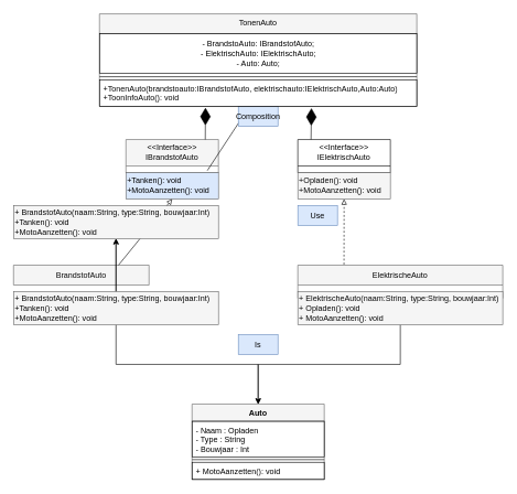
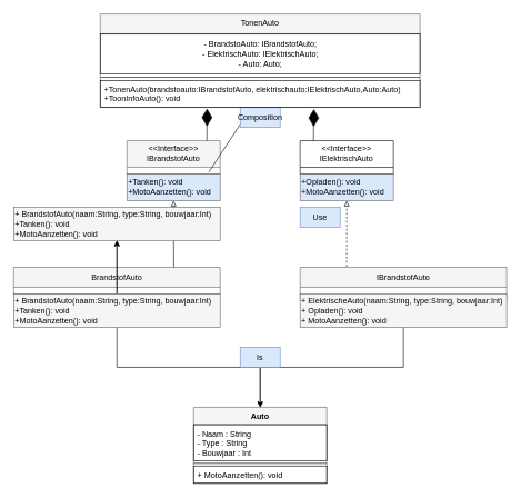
- <mxCell id="6" value="&lt;font color=&quot;#080808&quot;&gt;+Opladen(): void&lt;br&gt;+MotoAanzetten(): void&lt;/font&gt;" style="rounded=0;whiteSpace=wrap;html=1;align=left;fillColor=#f5f5f5;fontColor=#333333;strokeColor=#666666;" parent="1" vertex="1"><mxGeometry x="450" y="260" width="140" height="40" as="geometry" /></mxCell>
+ <mxCell id="6" value="&lt;font color=&quot;#080808&quot;&gt;+Opladen(): void&lt;br&gt;+MotoAanzetten(): void&lt;/font&gt;" style="rounded=0;whiteSpace=wrap;html=1;align=left;fillColor=#dae8fc;fontColor=#333333;strokeColor=#666666;" parent="1" vertex="1"><mxGeometry x="450" y="260" width="140" height="40" as="geometry" /></mxCell>
- <mxCell id="7" value="&lt;font color=&quot;#0a0a0a&quot;&gt;BrandstofAuto&lt;/font&gt;" style="swimlane;fontStyle=0;childLayout=stackLayout;horizontal=1;startSize=30;horizontalStack=0;resizeParent=1;resizeParentMax=0;resizeLast=0;collapsible=1;marginBottom=0;whiteSpace=wrap;html=1;strokeColor=#666666;fillColor=#f5f5f5;fontColor=#333333;" parent="1" vertex="1"><mxGeometry x="20" y="400" width="205" height="30" as="geometry" /></mxCell>
+ <mxCell id="7" value="&lt;font color=&quot;#0a0a0a&quot;&gt;BrandstofAuto&lt;/font&gt;" style="swimlane;fontStyle=0;childLayout=stackLayout;horizontal=1;startSize=30;horizontalStack=0;resizeParent=1;resizeParentMax=0;resizeLast=0;collapsible=1;marginBottom=0;whiteSpace=wrap;html=1;strokeColor=#666666;fillColor=#f5f5f5;fontColor=#333333;" parent="1" vertex="1"><mxGeometry x="20" y="400" width="310" height="40" as="geometry" /></mxCell>
- <mxCell id="12" value="&lt;font color=&quot;#000000&quot;&gt;ElektrischeAuto&lt;/font&gt;" style="swimlane;fontStyle=0;childLayout=stackLayout;horizontal=1;startSize=30;horizontalStack=0;resizeParent=1;resizeParentMax=0;resizeLast=0;collapsible=1;marginBottom=0;whiteSpace=wrap;html=1;strokeColor=#666666;fillColor=#f5f5f5;fontColor=#333333;" parent="1" vertex="1"><mxGeometry x="450" y="400" width="310" height="50" as="geometry" /></mxCell>
+ <mxCell id="12" value="&lt;font color=&quot;#000000&quot;&gt;IBrandstofAuto&lt;/font&gt;" style="swimlane;fontStyle=0;childLayout=stackLayout;horizontal=1;startSize=30;horizontalStack=0;resizeParent=1;resizeParentMax=0;resizeLast=0;collapsible=1;marginBottom=0;whiteSpace=wrap;html=1;strokeColor=#666666;fillColor=#f5f5f5;fontColor=#333333;" parent="1" vertex="1"><mxGeometry x="450" y="400" width="310" height="50" as="geometry" /></mxCell>
- <mxCell id="30" value="&lt;font color=&quot;#000000&quot;&gt;Is&lt;/font&gt;" style="text;html=1;align=center;verticalAlign=middle;whiteSpace=wrap;rounded=0;strokeColor=#6c8ebf;fillColor=#dae8fc;" parent="1" vertex="1"><mxGeometry x="360" y="505" width="60" height="30" as="geometry" /></mxCell>
+ <mxCell id="30" value="&lt;font color=&quot;#000000&quot;&gt;Is&lt;/font&gt;" style="text;html=1;align=center;verticalAlign=middle;whiteSpace=wrap;rounded=0;strokeColor=#6c8ebf;fillColor=#dae8fc;" parent="1" vertex="1"><mxGeometry x="360" y="520" width="60" height="30" as="geometry" /></mxCell>
- <mxCell id="27" value="&lt;font color=&quot;#000000&quot;&gt;- Naam : Opladen&lt;br style=&quot;border-color: var(--border-color);&quot;&gt;&lt;span style=&quot;&quot;&gt;- Type : String&amp;nbsp;&lt;/span&gt;&lt;br style=&quot;border-color: var(--border-color);&quot;&gt;&lt;span style=&quot;&quot;&gt;- Bouwjaar : Int&lt;/span&gt;&lt;/font&gt;" style="text;align=left;verticalAlign=top;spacingLeft=4;spacingRight=4;overflow=hidden;rotatable=0;points=[[0,0.5],[1,0.5]];portConstraint=eastwest;whiteSpace=wrap;html=1;strokeColor=#030303;" parent="26" vertex="1"><mxGeometry y="26" width="200" height="54" as="geometry" /></mxCell>
+ <mxCell id="27" value="&lt;font color=&quot;#000000&quot;&gt;- Naam : String&lt;br style=&quot;border-color: var(--border-color);&quot;&gt;&lt;span style=&quot;&quot;&gt;- Type : String&amp;nbsp;&lt;/span&gt;&lt;br style=&quot;border-color: var(--border-color);&quot;&gt;&lt;span style=&quot;&quot;&gt;- Bouwjaar : Int&lt;/span&gt;&lt;/font&gt;" style="text;align=left;verticalAlign=top;spacingLeft=4;spacingRight=4;overflow=hidden;rotatable=0;points=[[0,0.5],[1,0.5]];portConstraint=eastwest;whiteSpace=wrap;html=1;strokeColor=#030303;" parent="26" vertex="1"><mxGeometry y="26" width="200" height="54" as="geometry" /></mxCell>
